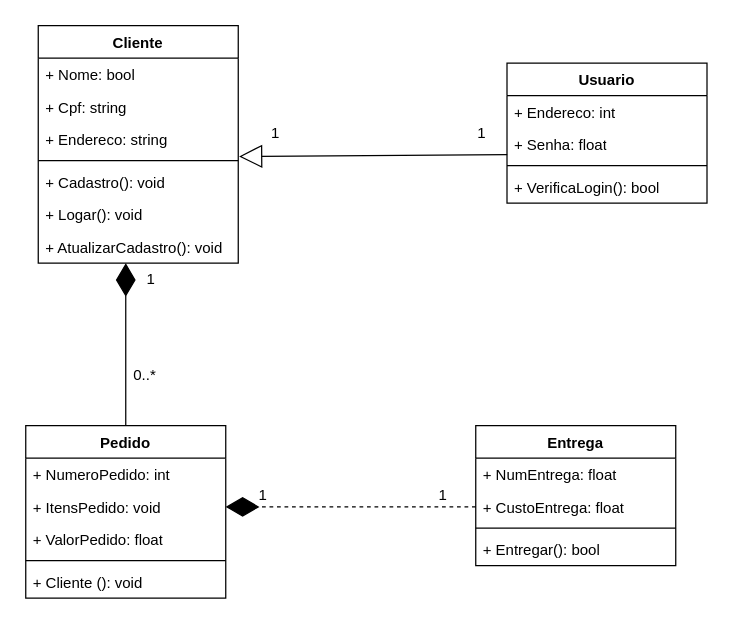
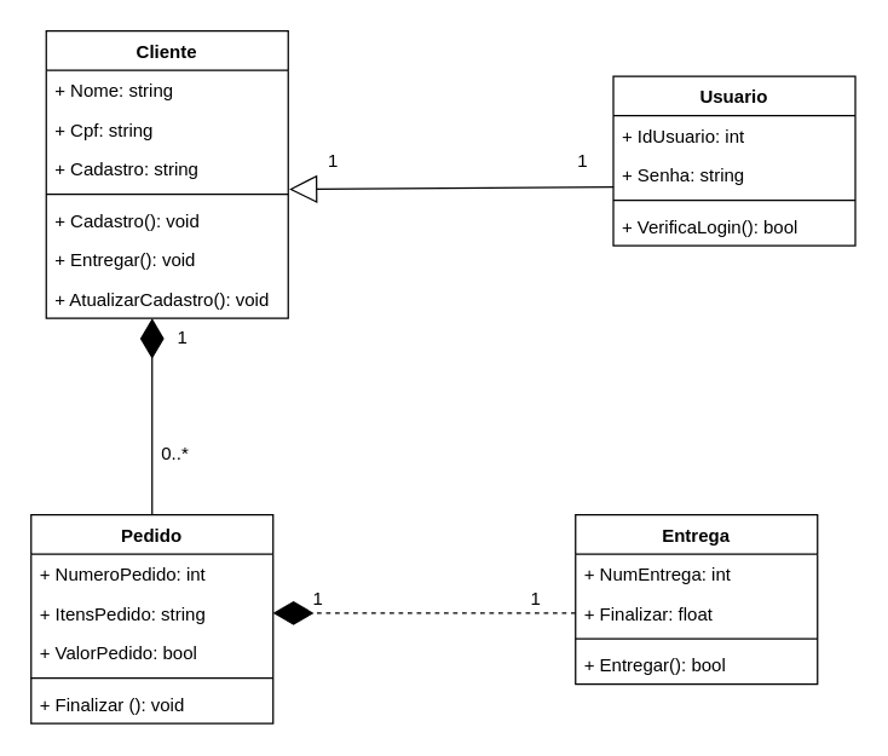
- <mxCell id="3" value="+ Nome: bool" style="text;strokeColor=none;fillColor=none;align=left;verticalAlign=top;spacingLeft=4;spacingRight=4;overflow=hidden;rotatable=0;points=[[0,0.5],[1,0.5]];portConstraint=eastwest;whiteSpace=wrap;html=1;" vertex="1" parent="2"><mxGeometry y="26" width="160" height="26" as="geometry" /></mxCell>
+ <mxCell id="3" value="+ Nome: string" style="text;strokeColor=none;fillColor=none;align=left;verticalAlign=top;spacingLeft=4;spacingRight=4;overflow=hidden;rotatable=0;points=[[0,0.5],[1,0.5]];portConstraint=eastwest;whiteSpace=wrap;html=1;" vertex="1" parent="2"><mxGeometry y="26" width="160" height="26" as="geometry" /></mxCell>
- <mxCell id="26" value="+ Endereco: int" style="text;strokeColor=none;fillColor=none;align=left;verticalAlign=top;spacingLeft=4;spacingRight=4;overflow=hidden;rotatable=0;points=[[0,0.5],[1,0.5]];portConstraint=eastwest;whiteSpace=wrap;html=1;" vertex="1" parent="25"><mxGeometry y="26" width="160" height="26" as="geometry" /></mxCell>
+ <mxCell id="26" value="+ IdUsuario: int" style="text;strokeColor=none;fillColor=none;align=left;verticalAlign=top;spacingLeft=4;spacingRight=4;overflow=hidden;rotatable=0;points=[[0,0.5],[1,0.5]];portConstraint=eastwest;whiteSpace=wrap;html=1;" vertex="1" parent="25"><mxGeometry y="26" width="160" height="26" as="geometry" /></mxCell>
- <mxCell id="5" value="+ Endereco: string" style="text;strokeColor=none;fillColor=none;align=left;verticalAlign=top;spacingLeft=4;spacingRight=4;overflow=hidden;rotatable=0;points=[[0,0.5],[1,0.5]];portConstraint=eastwest;whiteSpace=wrap;html=1;" vertex="1" parent="2"><mxGeometry y="78" width="160" height="26" as="geometry" /></mxCell>
+ <mxCell id="5" value="+ Cadastro: string" style="text;strokeColor=none;fillColor=none;align=left;verticalAlign=top;spacingLeft=4;spacingRight=4;overflow=hidden;rotatable=0;points=[[0,0.5],[1,0.5]];portConstraint=eastwest;whiteSpace=wrap;html=1;" vertex="1" parent="2"><mxGeometry y="78" width="160" height="26" as="geometry" /></mxCell>
- <mxCell id="27" value="+ Senha: float" style="text;strokeColor=none;fillColor=none;align=left;verticalAlign=top;spacingLeft=4;spacingRight=4;overflow=hidden;rotatable=0;points=[[0,0.5],[1,0.5]];portConstraint=eastwest;whiteSpace=wrap;html=1;" vertex="1" parent="25"><mxGeometry y="52" width="160" height="26" as="geometry" /></mxCell>
+ <mxCell id="27" value="+ Senha: string" style="text;strokeColor=none;fillColor=none;align=left;verticalAlign=top;spacingLeft=4;spacingRight=4;overflow=hidden;rotatable=0;points=[[0,0.5],[1,0.5]];portConstraint=eastwest;whiteSpace=wrap;html=1;" vertex="1" parent="25"><mxGeometry y="52" width="160" height="26" as="geometry" /></mxCell>
- <mxCell id="8" value="+ Logar(): void" style="text;strokeColor=none;fillColor=none;align=left;verticalAlign=top;spacingLeft=4;spacingRight=4;overflow=hidden;rotatable=0;points=[[0,0.5],[1,0.5]];portConstraint=eastwest;whiteSpace=wrap;html=1;" vertex="1" parent="2"><mxGeometry y="138" width="160" height="26" as="geometry" /></mxCell>
+ <mxCell id="8" value="+ Entregar(): void" style="text;strokeColor=none;fillColor=none;align=left;verticalAlign=top;spacingLeft=4;spacingRight=4;overflow=hidden;rotatable=0;points=[[0,0.5],[1,0.5]];portConstraint=eastwest;whiteSpace=wrap;html=1;" vertex="1" parent="2"><mxGeometry y="138" width="160" height="26" as="geometry" /></mxCell>
- <mxCell id="17" value="+ NumEntrega: float" style="text;strokeColor=none;fillColor=none;align=left;verticalAlign=top;spacingLeft=4;spacingRight=4;overflow=hidden;rotatable=0;points=[[0,0.5],[1,0.5]];portConstraint=eastwest;whiteSpace=wrap;html=1;" vertex="1" parent="16"><mxGeometry y="26" width="160" height="26" as="geometry" /></mxCell>
+ <mxCell id="17" value="+ NumEntrega: int" style="text;strokeColor=none;fillColor=none;align=left;verticalAlign=top;spacingLeft=4;spacingRight=4;overflow=hidden;rotatable=0;points=[[0,0.5],[1,0.5]];portConstraint=eastwest;whiteSpace=wrap;html=1;" vertex="1" parent="16"><mxGeometry y="26" width="160" height="26" as="geometry" /></mxCell>
- <mxCell id="12" value="+ ItensPedido: void" style="text;strokeColor=none;fillColor=none;align=left;verticalAlign=top;spacingLeft=4;spacingRight=4;overflow=hidden;rotatable=0;points=[[0,0.5],[1,0.5]];portConstraint=eastwest;whiteSpace=wrap;html=1;" vertex="1" parent="10"><mxGeometry y="52" width="160" height="26" as="geometry" /></mxCell>
+ <mxCell id="12" value="+ ItensPedido: string" style="text;strokeColor=none;fillColor=none;align=left;verticalAlign=top;spacingLeft=4;spacingRight=4;overflow=hidden;rotatable=0;points=[[0,0.5],[1,0.5]];portConstraint=eastwest;whiteSpace=wrap;html=1;" vertex="1" parent="10"><mxGeometry y="52" width="160" height="26" as="geometry" /></mxCell>
- <mxCell id="18" value="+ CustoEntrega: float" style="text;strokeColor=none;fillColor=none;align=left;verticalAlign=top;spacingLeft=4;spacingRight=4;overflow=hidden;rotatable=0;points=[[0,0.5],[1,0.5]];portConstraint=eastwest;whiteSpace=wrap;html=1;" vertex="1" parent="16"><mxGeometry y="52" width="160" height="26" as="geometry" /></mxCell>
+ <mxCell id="18" value="+ Finalizar: float" style="text;strokeColor=none;fillColor=none;align=left;verticalAlign=top;spacingLeft=4;spacingRight=4;overflow=hidden;rotatable=0;points=[[0,0.5],[1,0.5]];portConstraint=eastwest;whiteSpace=wrap;html=1;" vertex="1" parent="16"><mxGeometry y="52" width="160" height="26" as="geometry" /></mxCell>
- <mxCell id="13" value="+ ValorPedido: float" style="text;strokeColor=none;fillColor=none;align=left;verticalAlign=top;spacingLeft=4;spacingRight=4;overflow=hidden;rotatable=0;points=[[0,0.5],[1,0.5]];portConstraint=eastwest;whiteSpace=wrap;html=1;" vertex="1" parent="10"><mxGeometry y="78" width="160" height="26" as="geometry" /></mxCell>
+ <mxCell id="13" value="+ ValorPedido: bool" style="text;strokeColor=none;fillColor=none;align=left;verticalAlign=top;spacingLeft=4;spacingRight=4;overflow=hidden;rotatable=0;points=[[0,0.5],[1,0.5]];portConstraint=eastwest;whiteSpace=wrap;html=1;" vertex="1" parent="10"><mxGeometry y="78" width="160" height="26" as="geometry" /></mxCell>
- <mxCell id="15" value="+ Cliente (): void" style="text;strokeColor=none;fillColor=none;align=left;verticalAlign=top;spacingLeft=4;spacingRight=4;overflow=hidden;rotatable=0;points=[[0,0.5],[1,0.5]];portConstraint=eastwest;whiteSpace=wrap;html=1;" vertex="1" parent="10"><mxGeometry y="112" width="160" height="26" as="geometry" /></mxCell>
+ <mxCell id="15" value="+ Finalizar (): void" style="text;strokeColor=none;fillColor=none;align=left;verticalAlign=top;spacingLeft=4;spacingRight=4;overflow=hidden;rotatable=0;points=[[0,0.5],[1,0.5]];portConstraint=eastwest;whiteSpace=wrap;html=1;" vertex="1" parent="10"><mxGeometry y="112" width="160" height="26" as="geometry" /></mxCell>
